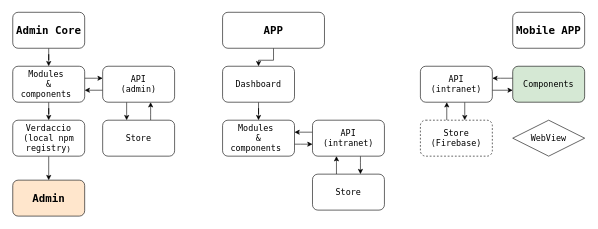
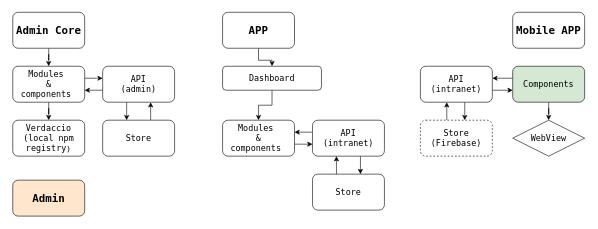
- <mxCell id="3" value="&lt;font style=&quot;font-size: 18px;&quot; face=&quot;monospace&quot;&gt;&lt;b style=&quot;&quot;&gt;APP&lt;/b&gt;&lt;/font&gt;" style="rounded=1;whiteSpace=wrap;html=1;" vertex="1" parent="1"><mxGeometry x="370" y="20" width="170" height="60" as="geometry" /></mxCell>
+ <mxCell id="3" value="&lt;font style=&quot;font-size: 18px;&quot; face=&quot;monospace&quot;&gt;&lt;b style=&quot;&quot;&gt;APP&lt;/b&gt;&lt;/font&gt;" style="rounded=1;whiteSpace=wrap;html=1;" vertex="1" parent="1"><mxGeometry x="370" y="20" width="120" height="60" as="geometry" /></mxCell>
- <mxCell id="28" value="&lt;font face=&quot;monospace&quot;&gt;&lt;span style=&quot;font-size: 14px;&quot;&gt;Dashboard&lt;br&gt;&lt;/span&gt;&lt;/font&gt;" style="rounded=1;whiteSpace=wrap;html=1;" vertex="1" parent="1"><mxGeometry x="370" y="110" width="120" height="60" as="geometry" /></mxCell>
+ <mxCell id="28" value="&lt;font face=&quot;monospace&quot;&gt;&lt;span style=&quot;font-size: 14px;&quot;&gt;Dashboard&lt;br&gt;&lt;/span&gt;&lt;/font&gt;" style="rounded=1;whiteSpace=wrap;html=1;" vertex="1" parent="1"><mxGeometry x="370" y="110" width="165" height="40" as="geometry" /></mxCell>
+ <mxCell id="34" value="" style="edgeStyle=orthogonalEdgeStyle;rounded=0;orthogonalLoop=1;jettySize=auto;html=1;" edge="1" parent="1" source="35" target="26"><mxGeometry relative="1" as="geometry" /></mxCell>
- <mxCell id="14" value="" style="edgeStyle=orthogonalEdgeStyle;rounded=0;orthogonalLoop=1;jettySize=auto;html=1;" edge="1" parent="1" source="15" target="4"><mxGeometry relative="1" as="geometry" /></mxCell>
